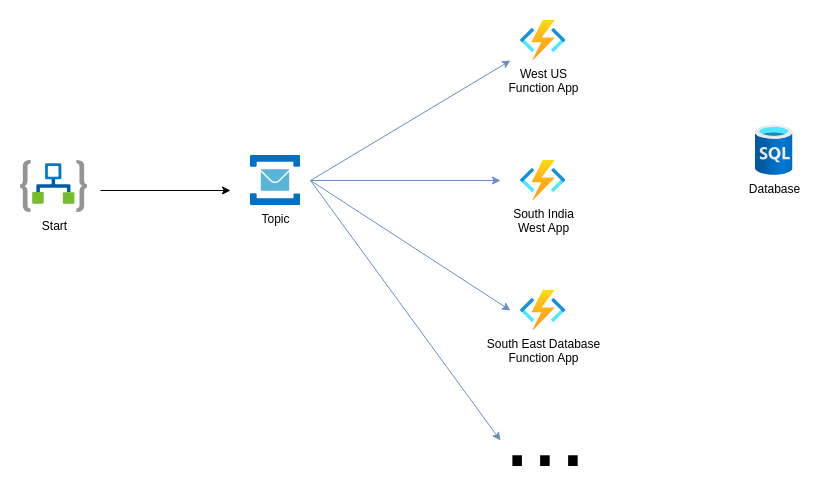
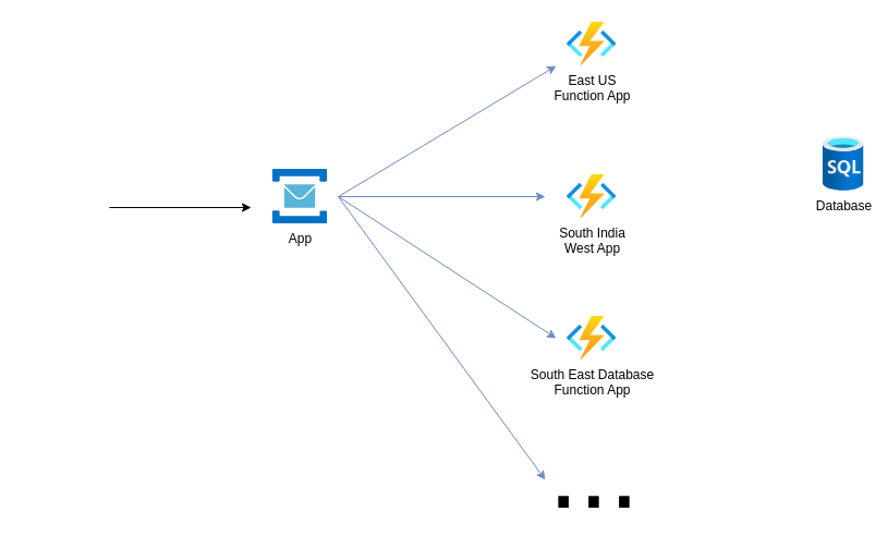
- <mxCell id="2" value="West US&lt;br&gt;Function App" style="aspect=fixed;html=1;points=[];align=center;image;fontSize=12;image=img/lib/azure2/compute/Function_Apps.svg;" vertex="1" parent="1"><mxGeometry x="520" y="20" width="45.33" height="40" as="geometry" /></mxCell>
+ <mxCell id="2" value="East US&lt;br&gt;Function App" style="aspect=fixed;html=1;points=[];align=center;image;fontSize=12;image=img/lib/azure2/compute/Function_Apps.svg;" vertex="1" parent="1"><mxGeometry x="520" y="20" width="45.33" height="40" as="geometry" /></mxCell>
- <mxCell id="10" value="Start" style="aspect=fixed;html=1;points=[];align=center;image;fontSize=12;image=img/lib/azure2/integration/Logic_Apps.svg;" vertex="1" parent="1"><mxGeometry x="20" y="160" width="67" height="52" as="geometry" /></mxCell>
- <mxCell id="9" value="Topic" style="sketch=0;aspect=fixed;html=1;points=[];align=center;image;fontSize=12;image=img/lib/mscae/Service_Bus.svg;" vertex="1" parent="1"><mxGeometry x="250" y="155" width="50" height="50" as="geometry" /></mxCell>
+ <mxCell id="9" value="App" style="sketch=0;aspect=fixed;html=1;points=[];align=center;image;fontSize=12;image=img/lib/mscae/Service_Bus.svg;" vertex="1" parent="1"><mxGeometry x="250" y="155" width="50" height="50" as="geometry" /></mxCell>
